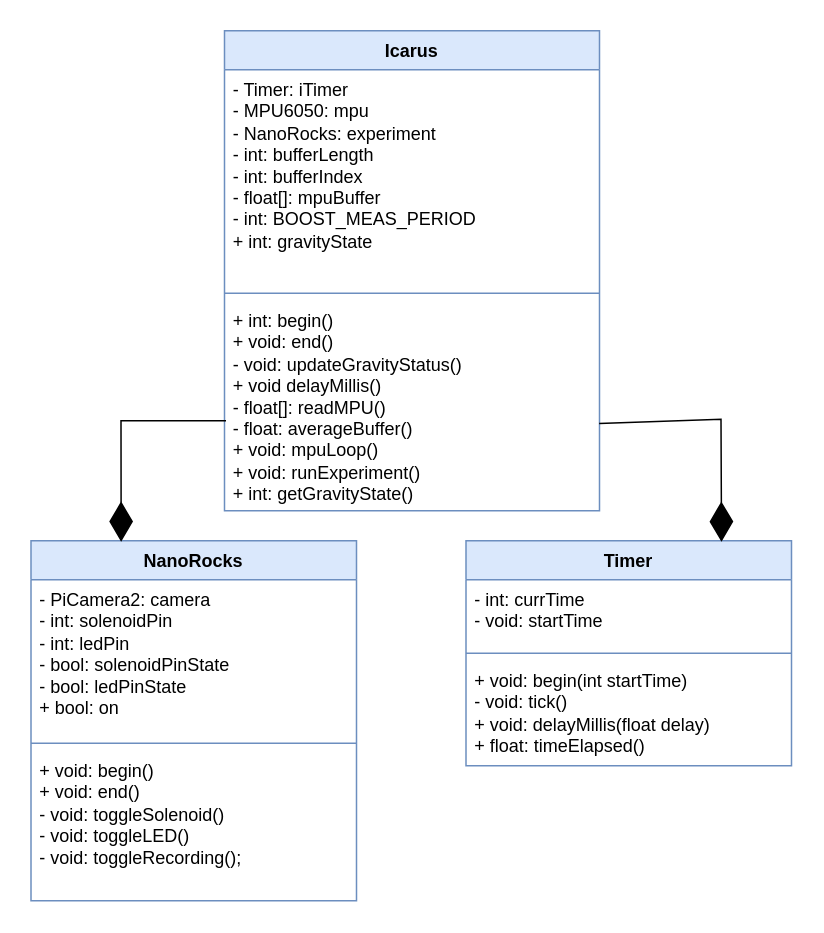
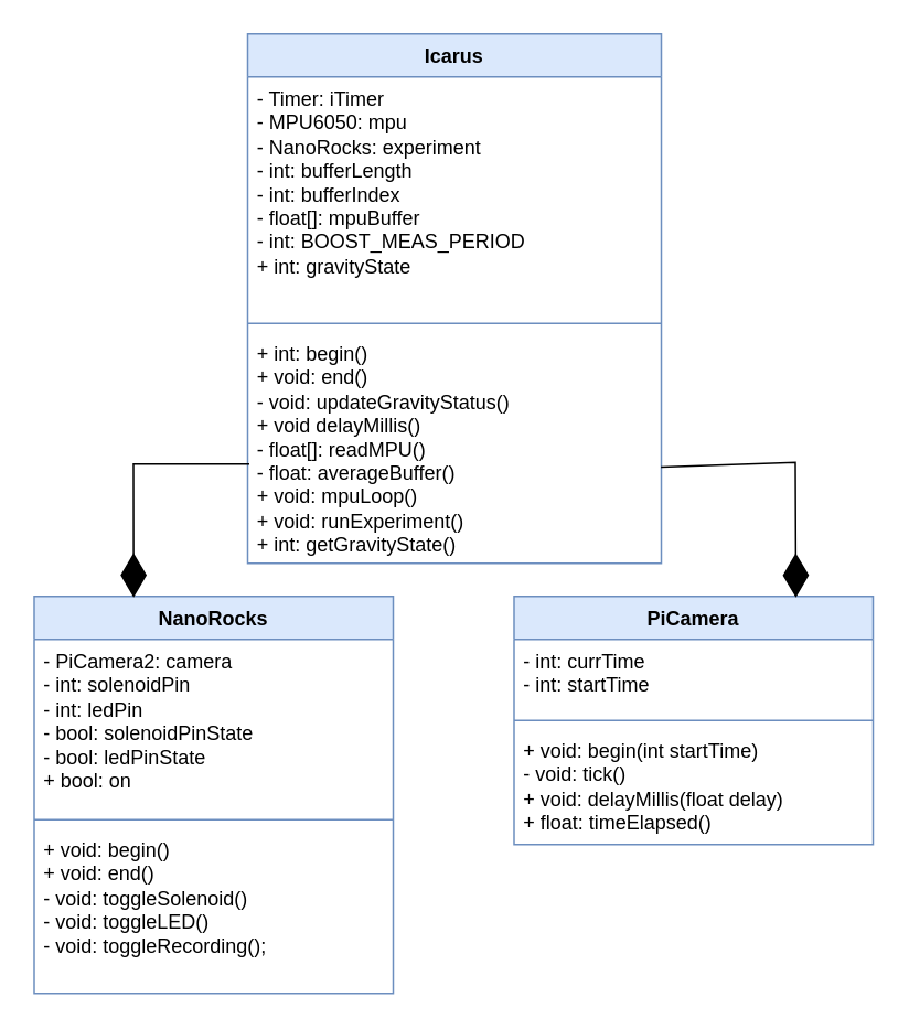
- <mxCell id="10" value="Timer" style="swimlane;fontStyle=1;align=center;verticalAlign=top;childLayout=stackLayout;horizontal=1;startSize=26;horizontalStack=0;resizeParent=1;resizeParentMax=0;resizeLast=0;collapsible=1;marginBottom=0;whiteSpace=wrap;html=1;fillColor=#dae8fc;strokeColor=#6c8ebf;" parent="1" vertex="1"><mxGeometry x="310" y="360" width="217" height="150" as="geometry" /></mxCell>
+ <mxCell id="10" value="PiCamera" style="swimlane;fontStyle=1;align=center;verticalAlign=top;childLayout=stackLayout;horizontal=1;startSize=26;horizontalStack=0;resizeParent=1;resizeParentMax=0;resizeLast=0;collapsible=1;marginBottom=0;whiteSpace=wrap;html=1;fillColor=#dae8fc;strokeColor=#6c8ebf;" parent="1" vertex="1"><mxGeometry x="310" y="360" width="217" height="150" as="geometry" /></mxCell>
- <mxCell id="11" value="- int: currTime&lt;div&gt;- void: startTime&lt;/div&gt;&lt;div&gt;&lt;br&gt;&lt;div&gt;&lt;br&gt;&lt;/div&gt;&lt;/div&gt;" style="text;strokeColor=none;fillColor=none;align=left;verticalAlign=top;spacingLeft=4;spacingRight=4;overflow=hidden;rotatable=0;points=[[0,0.5],[1,0.5]];portConstraint=eastwest;whiteSpace=wrap;html=1;" parent="10" vertex="1"><mxGeometry y="26" width="217" height="44" as="geometry" /></mxCell>
+ <mxCell id="11" value="- int: currTime&lt;div&gt;- int: startTime&lt;/div&gt;&lt;div&gt;&lt;br&gt;&lt;div&gt;&lt;br&gt;&lt;/div&gt;&lt;/div&gt;" style="text;strokeColor=none;fillColor=none;align=left;verticalAlign=top;spacingLeft=4;spacingRight=4;overflow=hidden;rotatable=0;points=[[0,0.5],[1,0.5]];portConstraint=eastwest;whiteSpace=wrap;html=1;" parent="10" vertex="1"><mxGeometry y="26" width="217" height="44" as="geometry" /></mxCell>
